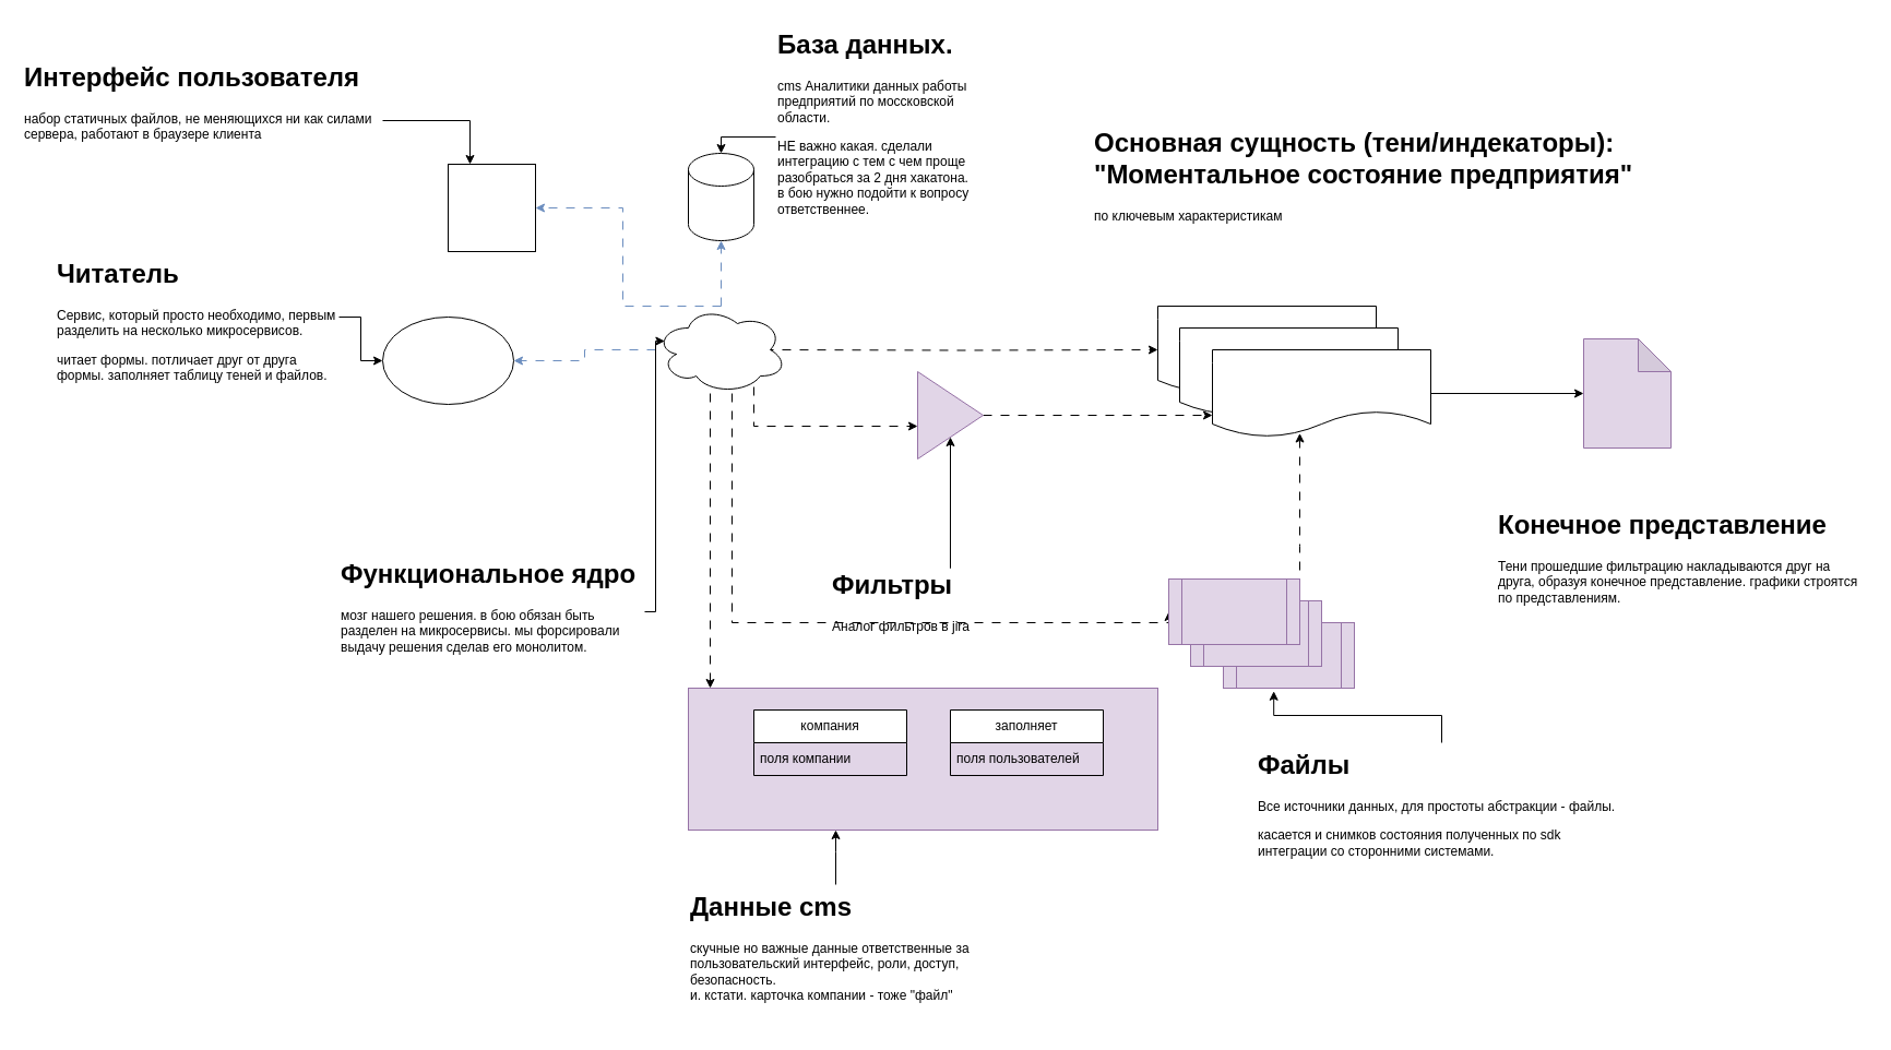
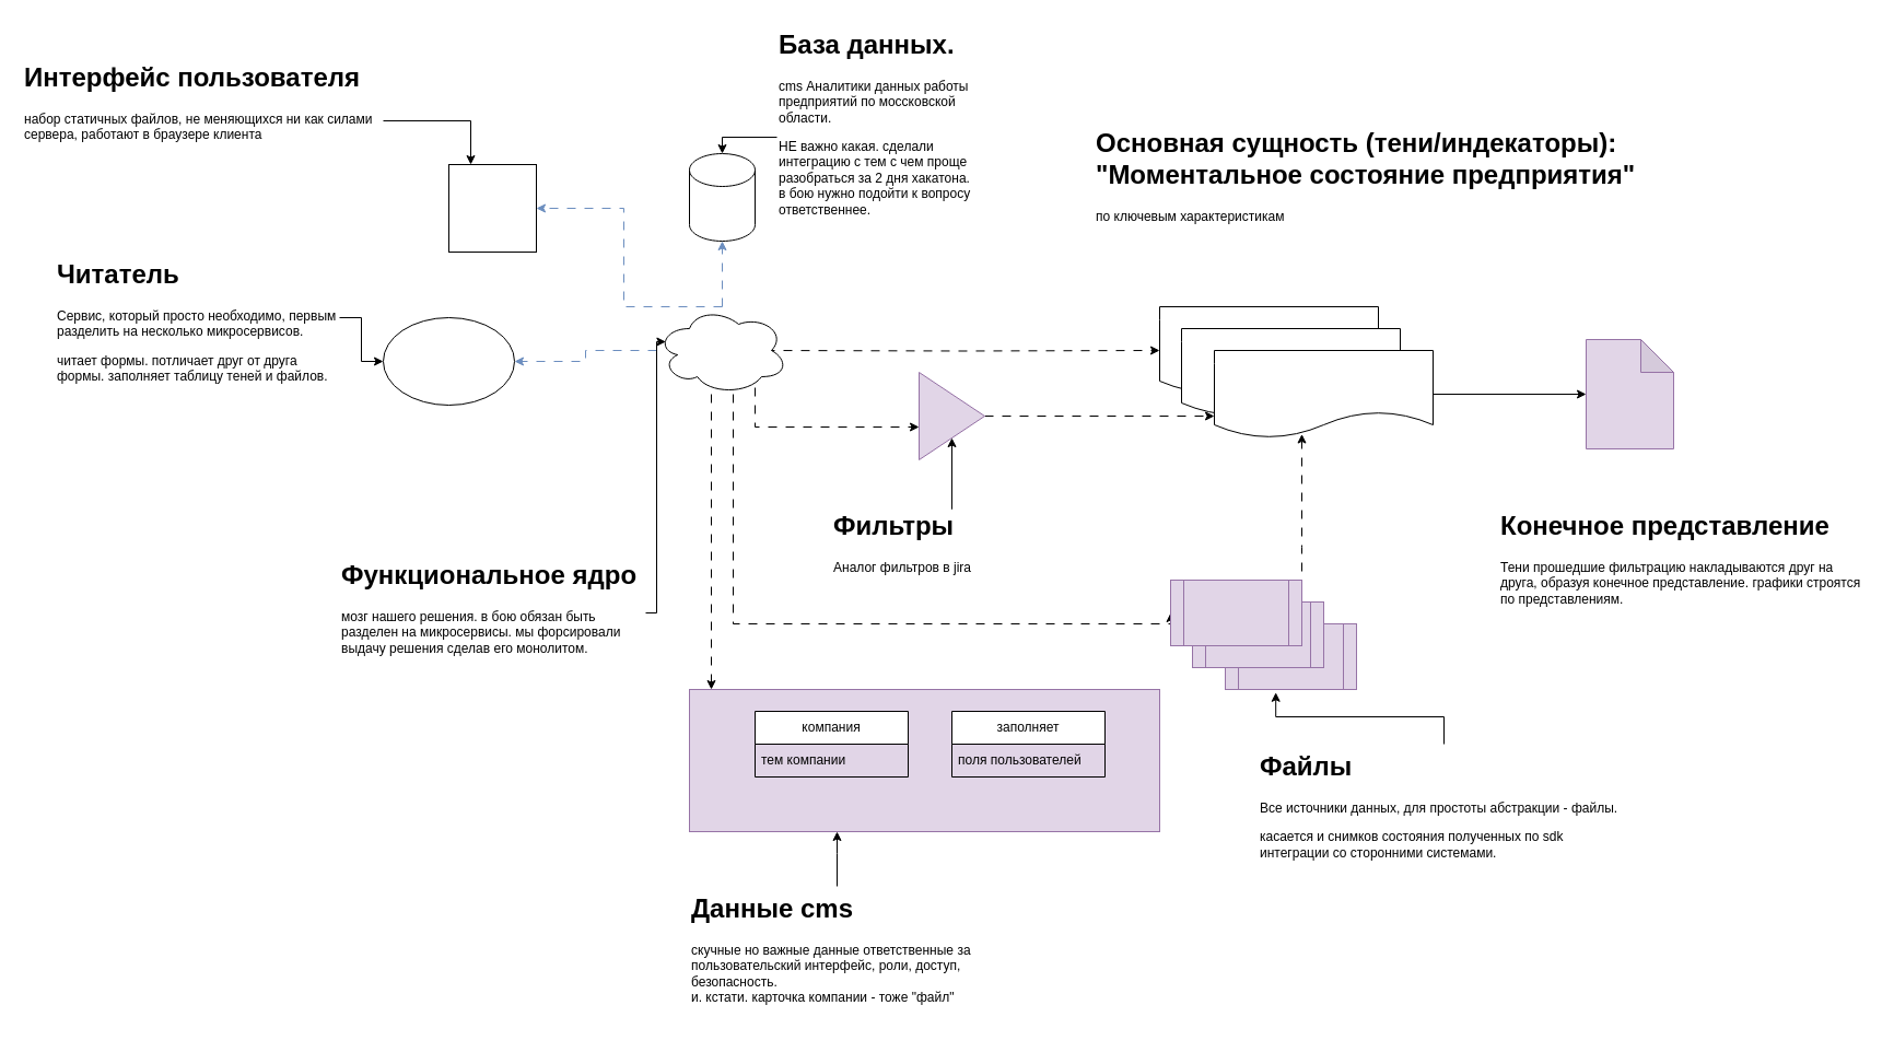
- <mxCell id="42" value="&lt;h1 style=&quot;margin-top: 0px;&quot;&gt;Фильтры&lt;/h1&gt;&lt;p&gt;Аналог фильтров в jira&lt;/p&gt;" style="text;html=1;whiteSpace=wrap;overflow=hidden;rounded=0;" vertex="1" parent="1"><mxGeometry x="760" y="515" width="180" height="80" as="geometry" /></mxCell>
+ <mxCell id="42" value="&lt;h1 style=&quot;margin-top: 0px;&quot;&gt;Фильтры&lt;/h1&gt;&lt;p&gt;Аналог фильтров в jira&lt;/p&gt;" style="text;html=1;whiteSpace=wrap;overflow=hidden;rounded=0;" vertex="1" parent="1"><mxGeometry x="760" y="460" width="180" height="80" as="geometry" /></mxCell>
- <mxCell id="20" value="поля компании" style="text;strokeColor=none;fillColor=none;align=left;verticalAlign=middle;spacingLeft=4;spacingRight=4;overflow=hidden;points=[[0,0.5],[1,0.5]];portConstraint=eastwest;rotatable=0;whiteSpace=wrap;html=1;" vertex="1" parent="19"><mxGeometry y="30" width="140" height="30" as="geometry" /></mxCell>
+ <mxCell id="20" value="тем компании" style="text;strokeColor=none;fillColor=none;align=left;verticalAlign=middle;spacingLeft=4;spacingRight=4;overflow=hidden;points=[[0,0.5],[1,0.5]];portConstraint=eastwest;rotatable=0;whiteSpace=wrap;html=1;" vertex="1" parent="19"><mxGeometry y="30" width="140" height="30" as="geometry" /></mxCell>
